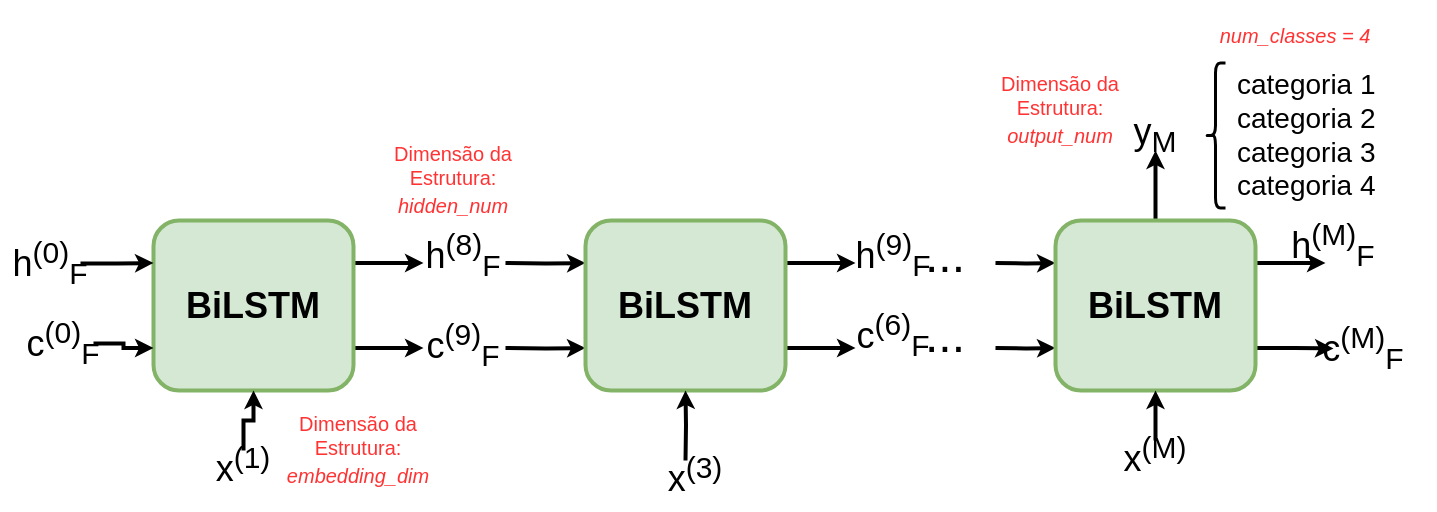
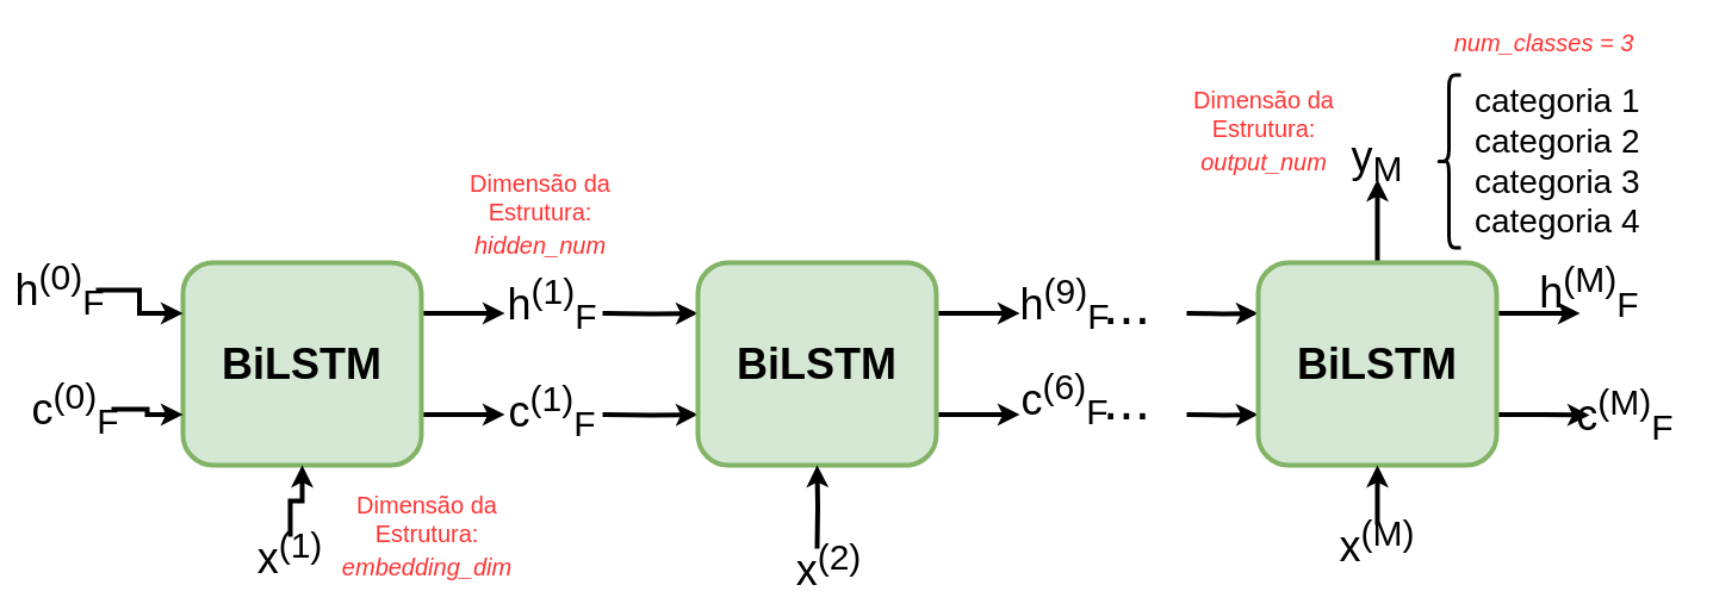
- <mxCell id="36" value="num_classes = 4" style="text;html=1;align=center;verticalAlign=middle;whiteSpace=wrap;rounded=0;fontSize=20;fontStyle=2;fontColor=#FF3333;" vertex="1" parent="1"><mxGeometry x="1205" y="20" width="180" height="30" as="geometry" /></mxCell>
+ <mxCell id="36" value="num_classes = 3" style="text;html=1;align=center;verticalAlign=middle;whiteSpace=wrap;rounded=0;fontSize=20;fontStyle=2;fontColor=#FF3333;" vertex="1" parent="1"><mxGeometry x="1205" y="20" width="180" height="30" as="geometry" /></mxCell>
- <mxCell id="38" value="h&lt;sup&gt;(8)&lt;/sup&gt;&lt;sub&gt;F&lt;/sub&gt;" style="text;html=1;align=center;verticalAlign=middle;whiteSpace=wrap;rounded=0;fontSize=36;" vertex="1" parent="1"><mxGeometry x="433" y="240" width="60" height="30" as="geometry" /></mxCell>
+ <mxCell id="38" value="h&lt;sup&gt;(1)&lt;/sup&gt;&lt;sub&gt;F&lt;/sub&gt;" style="text;html=1;align=center;verticalAlign=middle;whiteSpace=wrap;rounded=0;fontSize=36;" vertex="1" parent="1"><mxGeometry x="433" y="240" width="60" height="30" as="geometry" /></mxCell>
- <mxCell id="8" value="h&lt;sup&gt;(0)&lt;/sup&gt;&lt;sub&gt;F&lt;/sub&gt;" style="text;html=1;align=center;verticalAlign=middle;whiteSpace=wrap;rounded=0;fontSize=36;" vertex="1" parent="1"><mxGeometry x="20" y="248" width="60" height="30" as="geometry" /></mxCell>
+ <mxCell id="8" value="h&lt;sup&gt;(0)&lt;/sup&gt;&lt;sub&gt;F&lt;/sub&gt;" style="text;html=1;align=center;verticalAlign=middle;whiteSpace=wrap;rounded=0;fontSize=36;" vertex="1" parent="1"><mxGeometry x="20" y="228" width="60" height="30" as="geometry" /></mxCell>
- <mxCell id="39" value="c&lt;sup&gt;(9)&lt;/sup&gt;&lt;sub&gt;F&lt;/sub&gt;" style="text;html=1;align=center;verticalAlign=middle;whiteSpace=wrap;rounded=0;fontSize=36;" vertex="1" parent="1"><mxGeometry x="433" y="330" width="60" height="30" as="geometry" /></mxCell>
+ <mxCell id="39" value="c&lt;sup&gt;(1)&lt;/sup&gt;&lt;sub&gt;F&lt;/sub&gt;" style="text;html=1;align=center;verticalAlign=middle;whiteSpace=wrap;rounded=0;fontSize=36;" vertex="1" parent="1"><mxGeometry x="433" y="330" width="60" height="30" as="geometry" /></mxCell>
- <mxCell id="37" value="x&lt;sup&gt;(3)&lt;/sup&gt;" style="text;html=1;align=center;verticalAlign=middle;whiteSpace=wrap;rounded=0;fontSize=36;strokeWidth=3;" vertex="1" parent="1"><mxGeometry x="665" y="460" width="60" height="30" as="geometry" /></mxCell>
+ <mxCell id="37" value="x&lt;sup&gt;(2)&lt;/sup&gt;" style="text;html=1;align=center;verticalAlign=middle;whiteSpace=wrap;rounded=0;fontSize=36;strokeWidth=3;" vertex="1" parent="1"><mxGeometry x="665" y="460" width="60" height="30" as="geometry" /></mxCell>
